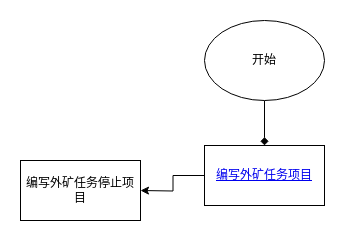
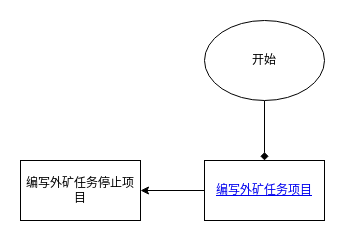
- <mxCell id="5" value="&lt;a href=&quot;data:page/id,qkmtS9fIgHfUW1AjHDxz&quot;&gt;编写外矿任务项目&lt;/a&gt;" style="rounded=0;whiteSpace=wrap;html=1;" parent="1" vertex="1"><mxGeometry x="204" y="145" width="120" height="60" as="geometry" /></mxCell>
+ <mxCell id="5" value="&lt;a href=&quot;data:page/id,qkmtS9fIgHfUW1AjHDxz&quot;&gt;编写外矿任务项目&lt;/a&gt;" style="rounded=0;whiteSpace=wrap;html=1;" parent="1" vertex="1"><mxGeometry x="204" y="160" width="120" height="60" as="geometry" /></mxCell>
